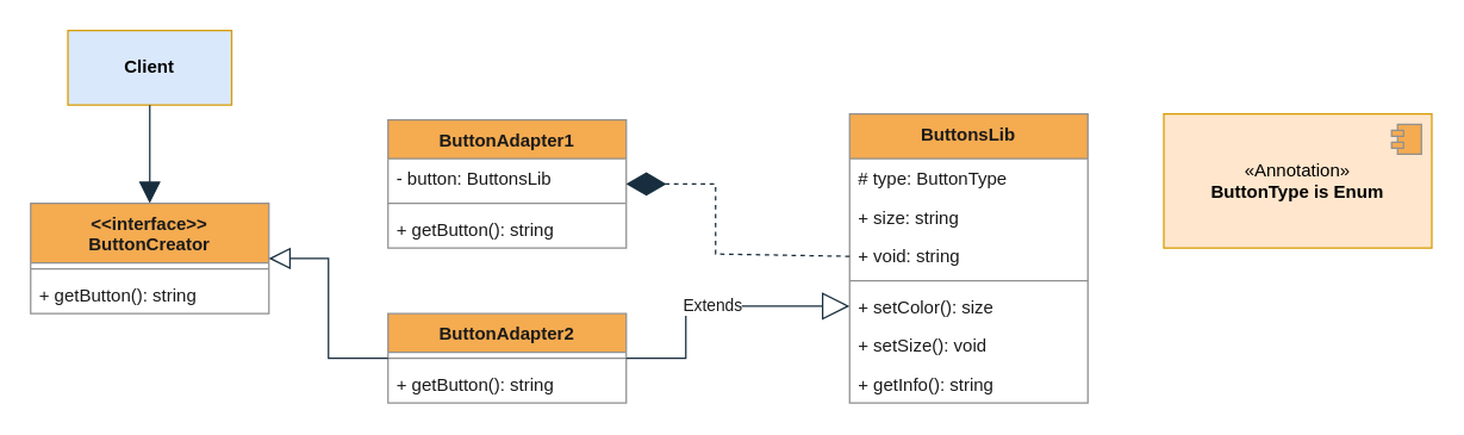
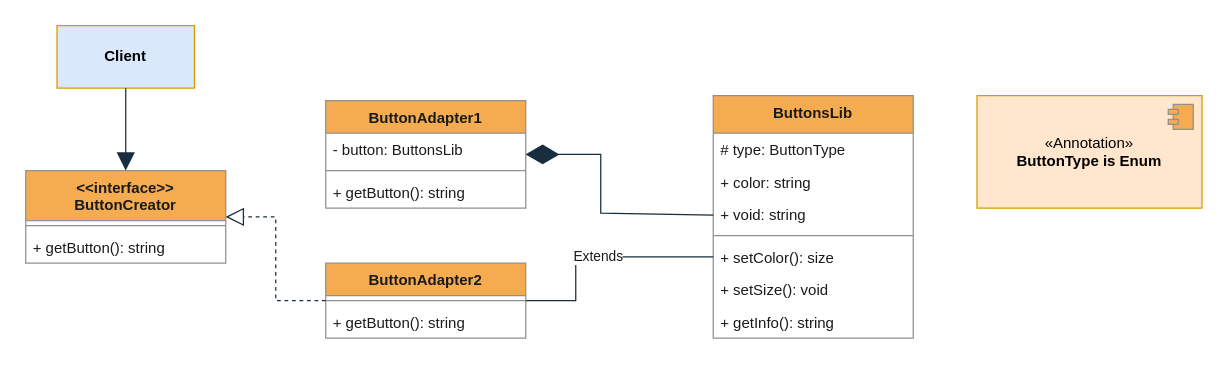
- <mxCell id="9" value="+ size: string" style="text;strokeColor=none;fillColor=none;align=left;verticalAlign=top;spacingLeft=4;spacingRight=4;overflow=hidden;rotatable=0;points=[[0,0.5],[1,0.5]];portConstraint=eastwest;whiteSpace=wrap;html=1;fontColor=#1A1A1A;" parent="7" vertex="1"><mxGeometry y="56" width="160" height="26" as="geometry" /></mxCell>
+ <mxCell id="9" value="+ color: string" style="text;strokeColor=none;fillColor=none;align=left;verticalAlign=top;spacingLeft=4;spacingRight=4;overflow=hidden;rotatable=0;points=[[0,0.5],[1,0.5]];portConstraint=eastwest;whiteSpace=wrap;html=1;fontColor=#1A1A1A;" parent="7" vertex="1"><mxGeometry y="56" width="160" height="26" as="geometry" /></mxCell>
- <mxCell id="22" value="" style="endArrow=diamondThin;endFill=1;endSize=24;html=1;rounded=0;strokeColor=#182E3E;fontColor=#1A1A1A;dashed=1;" parent="1" source="7" target="15" edge="1"><mxGeometry width="160" relative="1" as="geometry"><mxPoint x="210" y="350" as="sourcePoint" /><mxPoint x="370" y="350" as="targetPoint" /><Array as="points"><mxPoint x="480" y="170" /><mxPoint x="480" y="123" /></Array></mxGeometry></mxCell>
+ <mxCell id="22" value="" style="endArrow=diamondThin;endFill=1;endSize=24;html=1;rounded=0;strokeColor=#182E3E;fontColor=#1A1A1A;" parent="1" source="7" target="15" edge="1"><mxGeometry width="160" relative="1" as="geometry"><mxPoint x="210" y="350" as="sourcePoint" /><mxPoint x="370" y="350" as="targetPoint" /><Array as="points"><mxPoint x="480" y="170" /><mxPoint x="480" y="123" /></Array></mxGeometry></mxCell>
- <mxCell id="23" value="Extends" style="endArrow=block;endSize=16;endFill=0;html=1;rounded=0;strokeColor=#182E3E;fontColor=#1A1A1A;entryX=0;entryY=0.5;entryDx=0;entryDy=0;" parent="1" source="19" target="12" edge="1"><mxGeometry width="160" relative="1" as="geometry"><mxPoint x="440" y="330" as="sourcePoint" /><mxPoint x="600" y="330" as="targetPoint" /><Array as="points"><mxPoint x="460" y="240" /><mxPoint x="460" y="205" /></Array></mxGeometry></mxCell>
+ <mxCell id="23" value="Extends" style="endArrow=none;endSize=16;endFill=0;html=1;rounded=0;strokeColor=#182E3E;fontColor=#1A1A1A;entryX=0;entryY=0.5;entryDx=0;entryDy=0;" parent="1" source="19" target="12" edge="1"><mxGeometry width="160" relative="1" as="geometry"><mxPoint x="440" y="330" as="sourcePoint" /><mxPoint x="600" y="330" as="targetPoint" /><Array as="points"><mxPoint x="460" y="240" /><mxPoint x="460" y="205" /></Array></mxGeometry></mxCell>
- <mxCell id="24" value="" style="endArrow=block;dashed=0;endFill=0;endSize=12;html=1;rounded=0;strokeColor=#182E3E;fontColor=#1A1A1A;" parent="1" source="19" target="4" edge="1"><mxGeometry width="160" relative="1" as="geometry"><mxPoint x="50" y="300" as="sourcePoint" /><mxPoint x="210" y="300" as="targetPoint" /><Array as="points"><mxPoint x="220" y="240" /><mxPoint x="220" y="173" /></Array></mxGeometry></mxCell>
+ <mxCell id="24" value="" style="endArrow=block;dashed=1;endFill=0;endSize=12;html=1;rounded=0;strokeColor=#182E3E;fontColor=#1A1A1A;" parent="1" source="19" target="4" edge="1"><mxGeometry width="160" relative="1" as="geometry"><mxPoint x="50" y="300" as="sourcePoint" /><mxPoint x="210" y="300" as="targetPoint" /><Array as="points"><mxPoint x="220" y="240" /><mxPoint x="220" y="173" /></Array></mxGeometry></mxCell>
